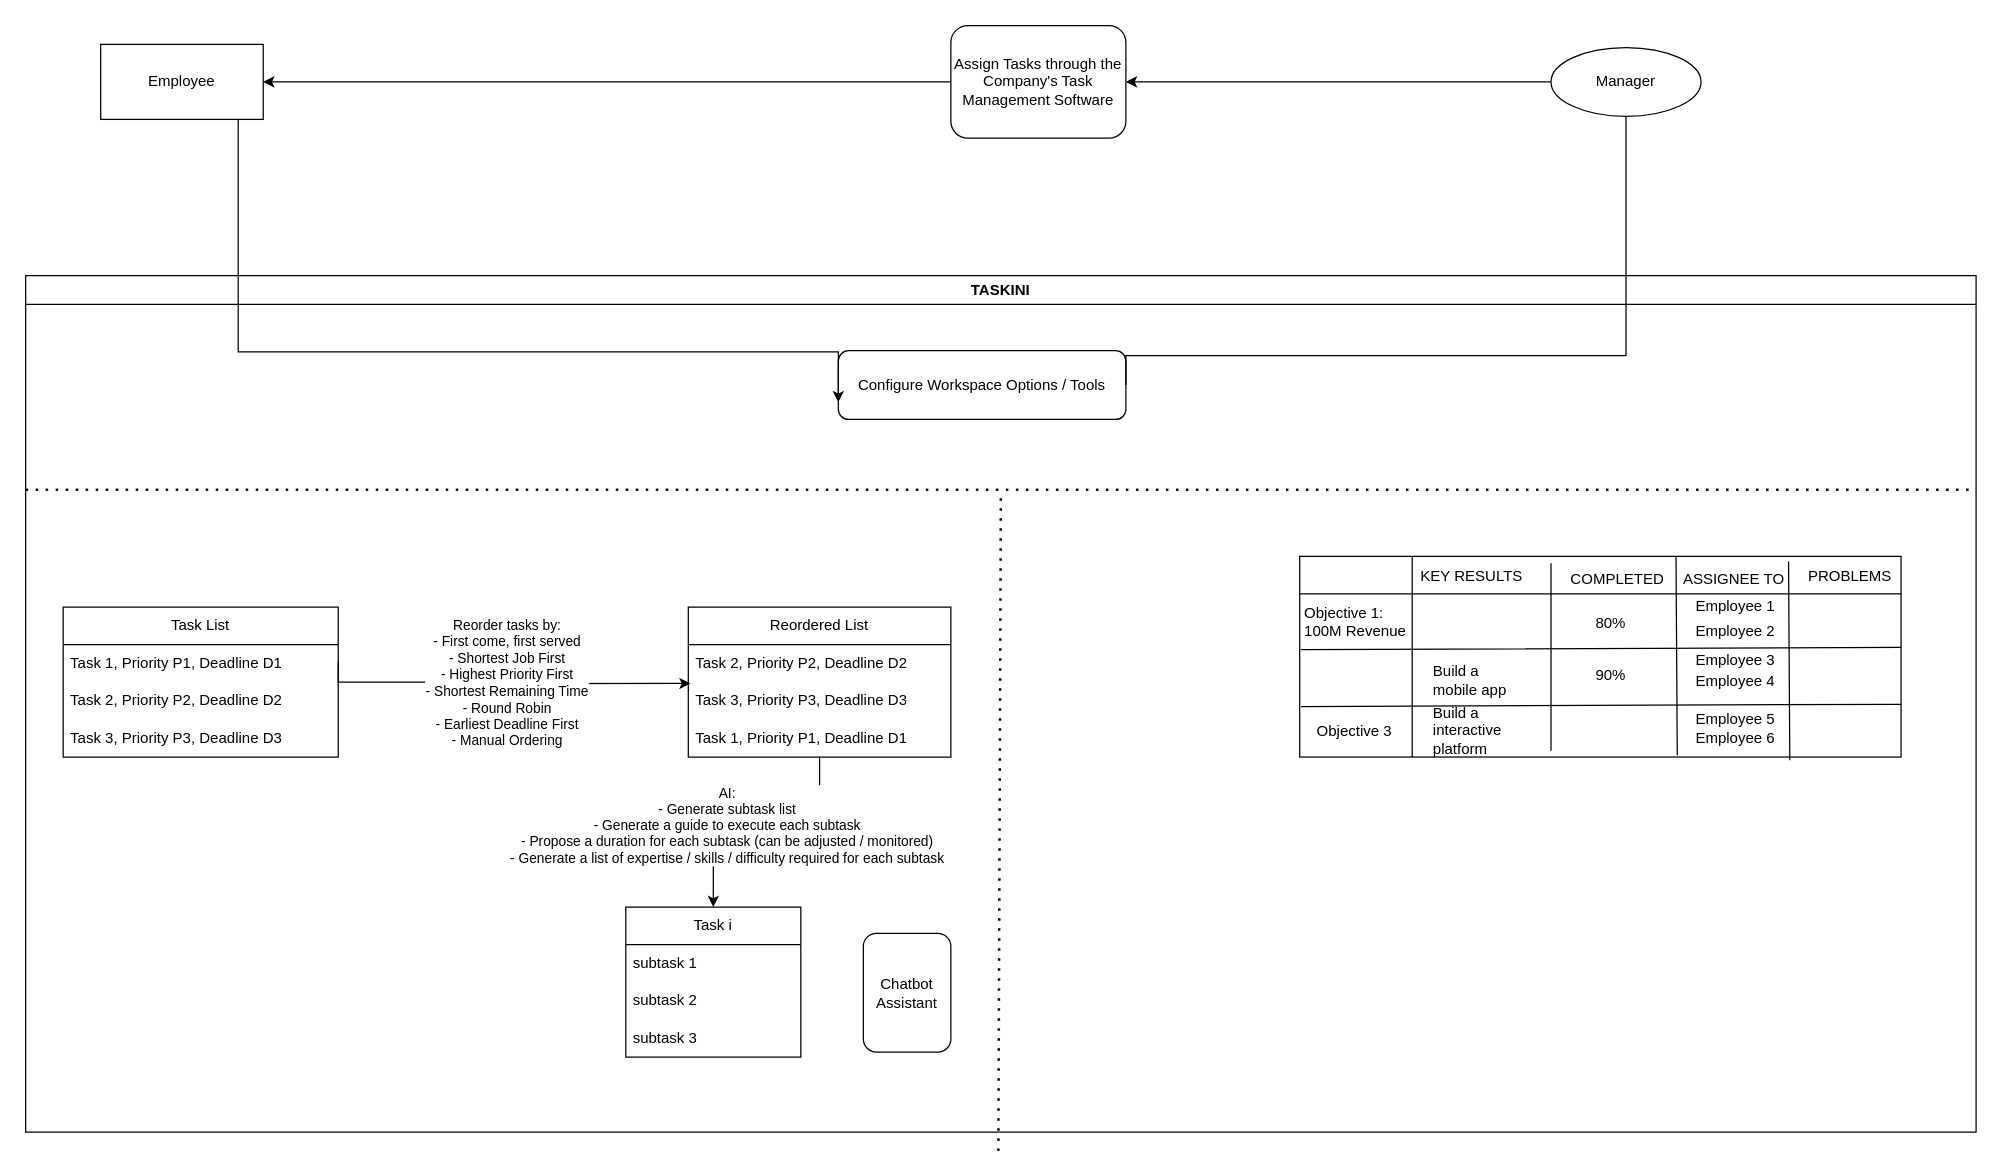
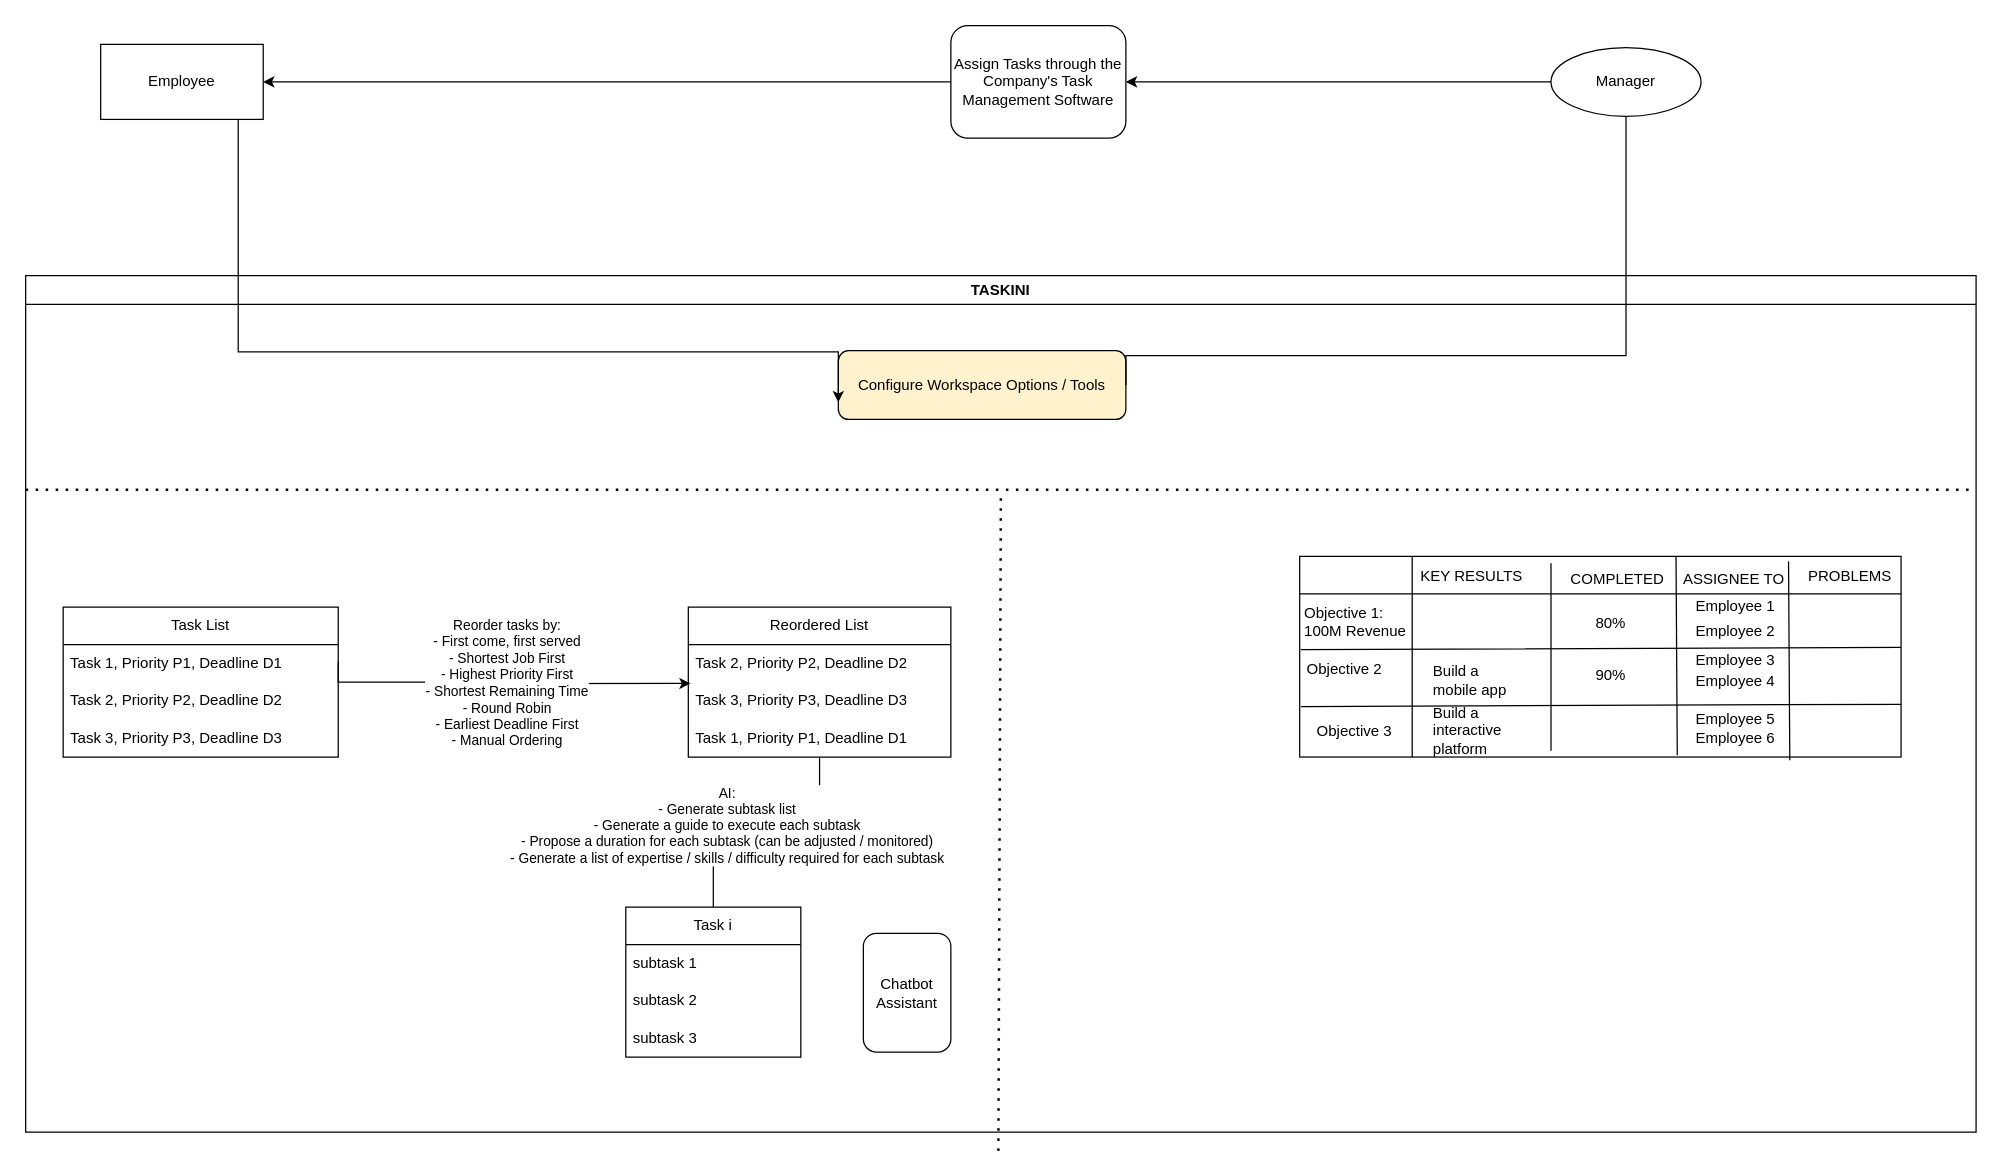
- <mxCell id="20" value="Configure Workspace Options / Tools" style="rounded=1;whiteSpace=wrap;html=1;" vertex="1" parent="2"><mxGeometry x="650" y="60" width="230" height="55" as="geometry" /></mxCell>
+ <mxCell id="20" value="Configure Workspace Options / Tools" style="rounded=1;whiteSpace=wrap;html=1;fillColor=#fff2cc;" vertex="1" parent="2"><mxGeometry x="650" y="60" width="230" height="55" as="geometry" /></mxCell>
+ <mxCell id="29" value="Objective 2" style="text;strokeColor=none;fillColor=none;align=left;verticalAlign=middle;spacingLeft=4;spacingRight=4;overflow=hidden;points=[[0,0.5],[1,0.5]];portConstraint=eastwest;rotatable=0;whiteSpace=wrap;html=1;" vertex="1" parent="2"><mxGeometry x="1019" y="300" width="80" height="30" as="geometry" /></mxCell>
- <mxCell id="7" style="edgeStyle=orthogonalEdgeStyle;rounded=0;orthogonalLoop=1;jettySize=auto;html=1;" edge="1" parent="2" source="9" target="15"><mxGeometry relative="1" as="geometry"><mxPoint x="645" y="505" as="targetPoint" /></mxGeometry></mxCell>
+ <mxCell id="7" style="edgeStyle=orthogonalEdgeStyle;rounded=0;orthogonalLoop=1;jettySize=auto;html=1;endArrow=none;" edge="1" parent="2" source="9" target="15"><mxGeometry relative="1" as="geometry"><mxPoint x="645" y="505" as="targetPoint" /></mxGeometry></mxCell>
